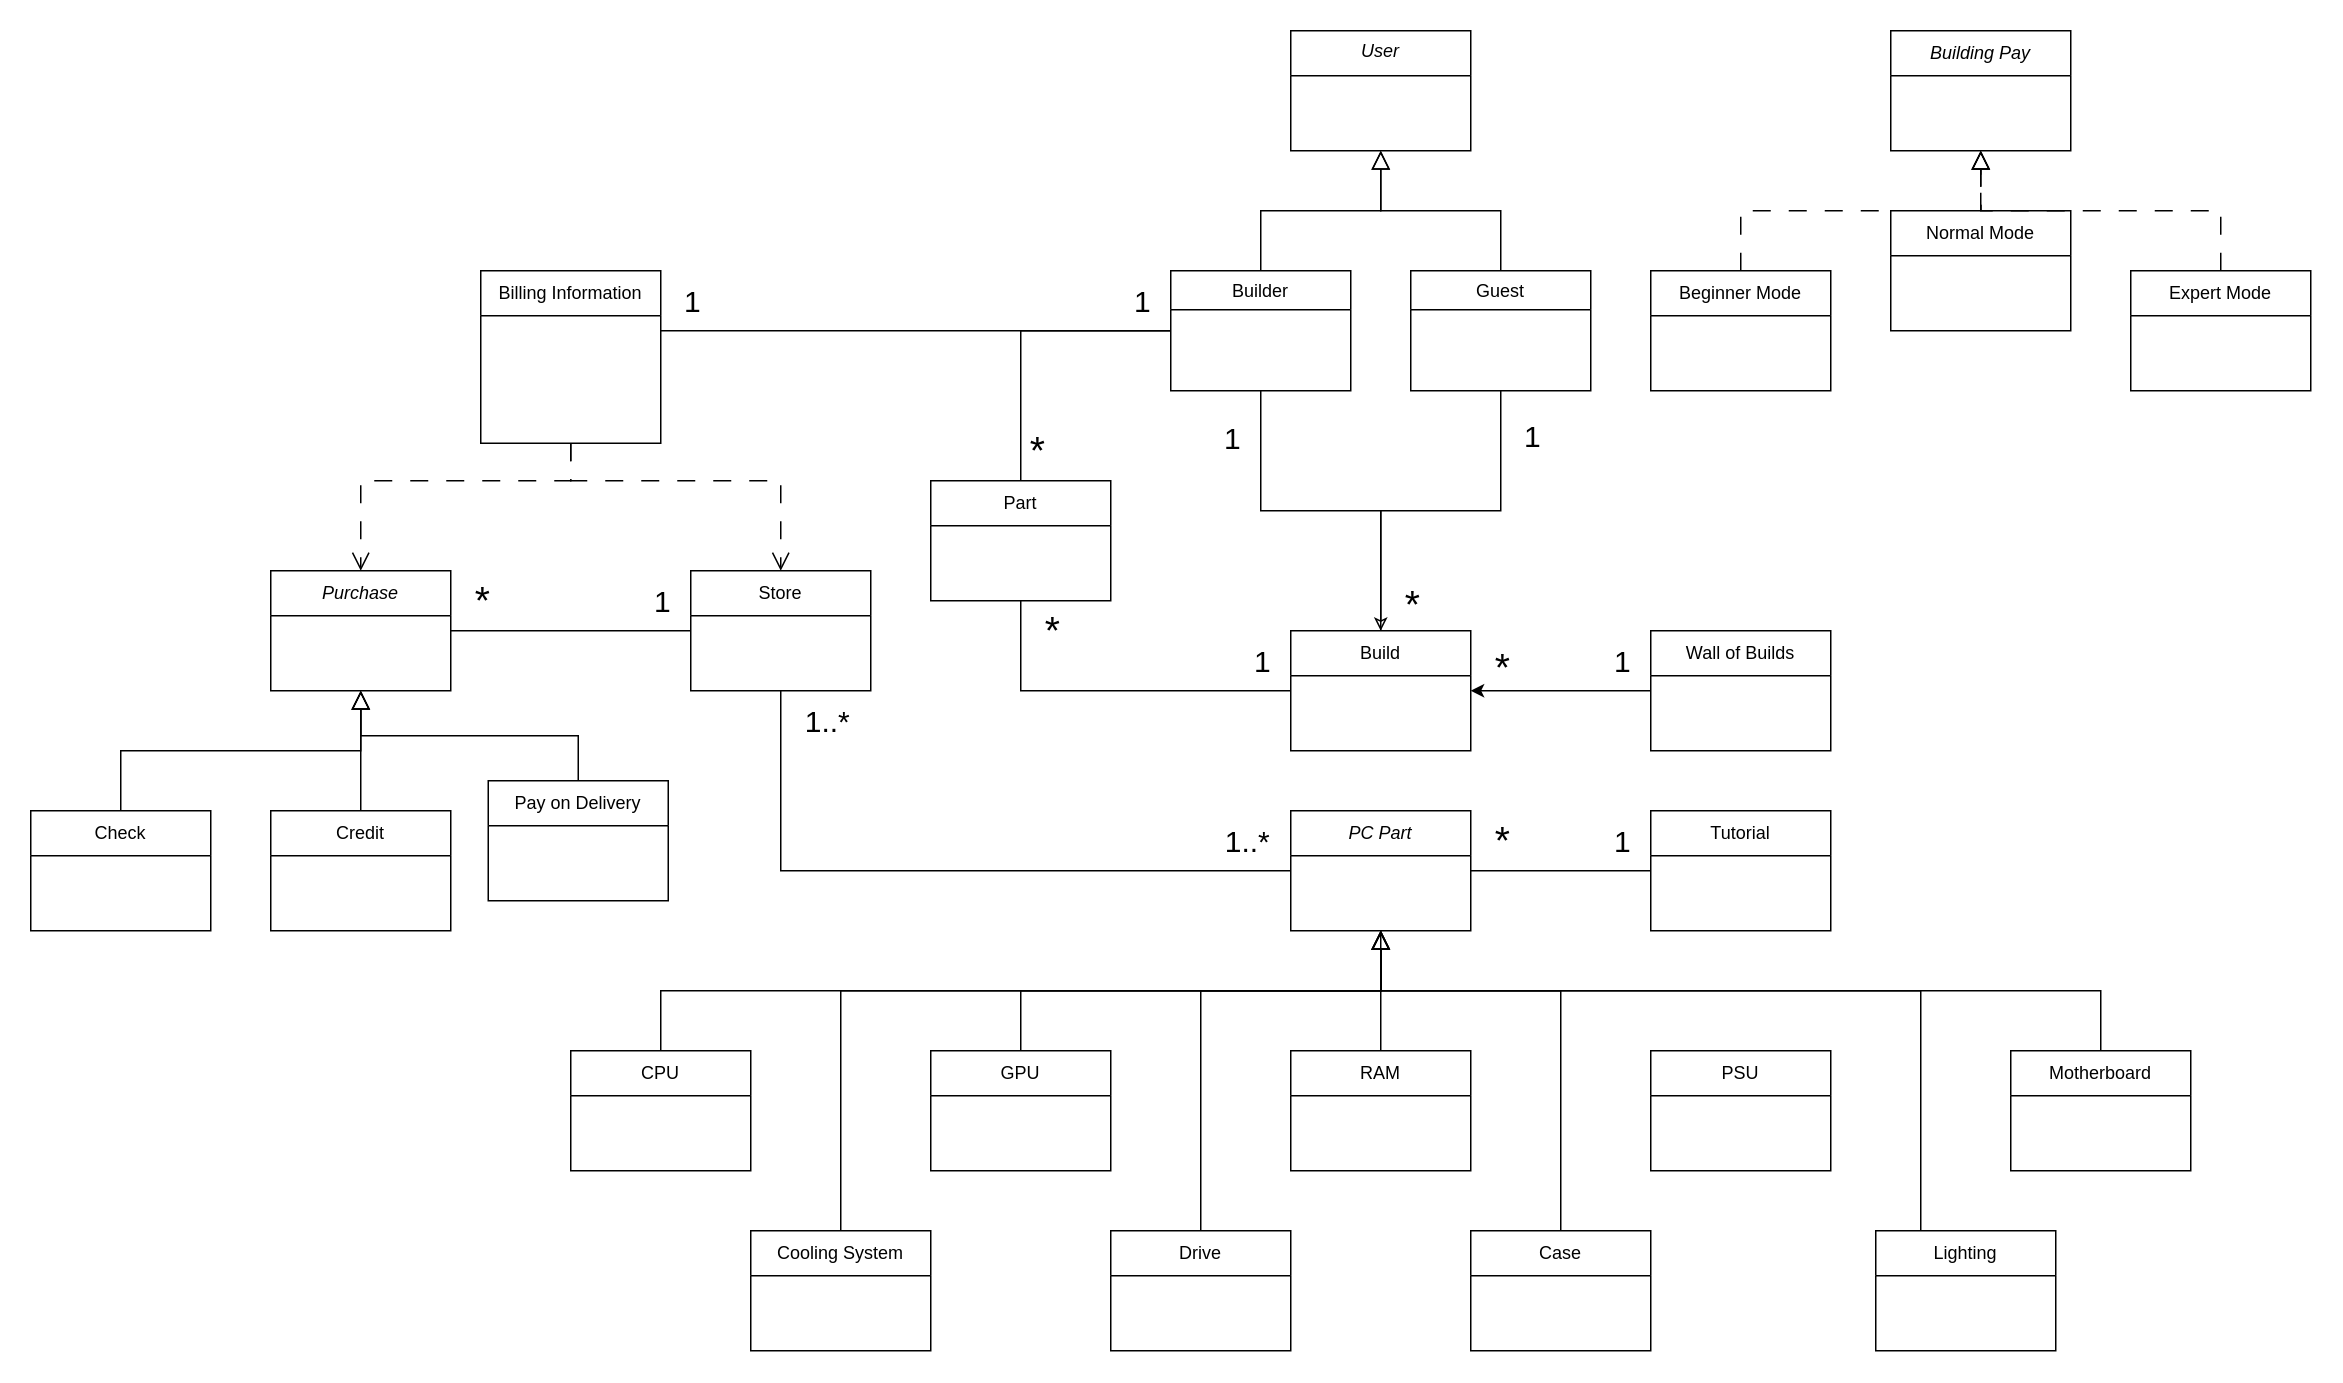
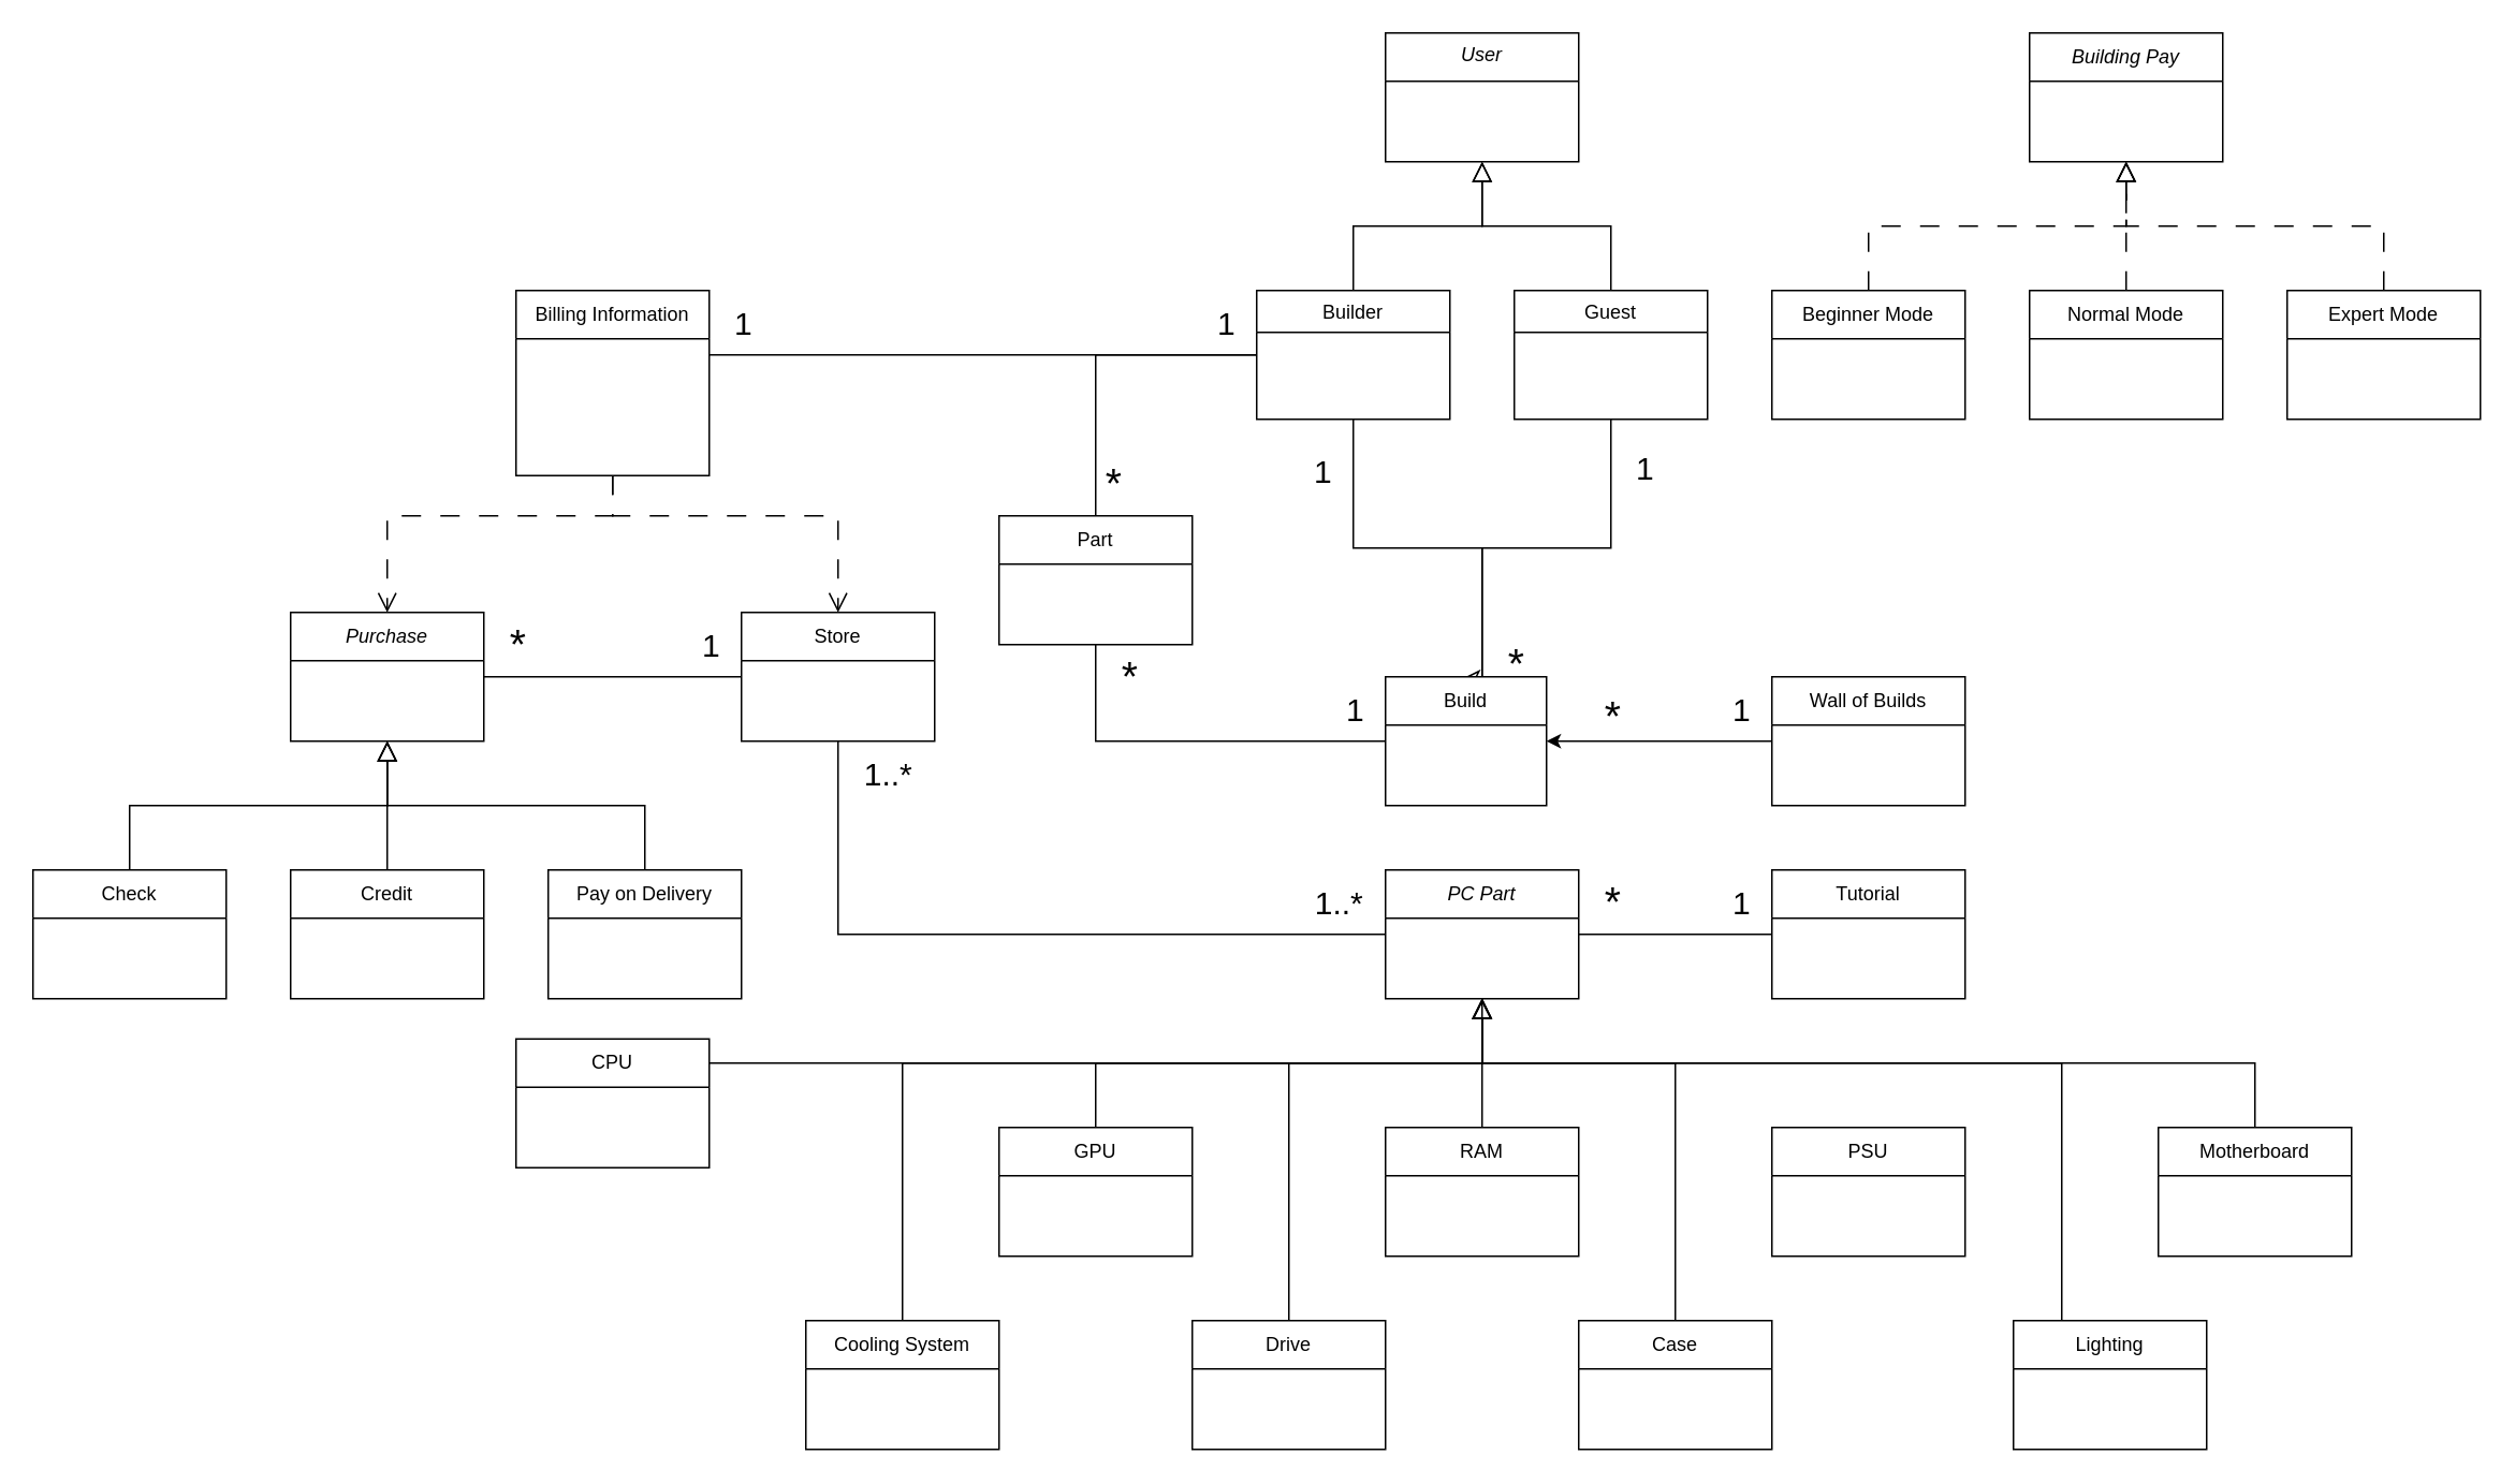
- <mxCell id="52" value="Normal Mode" style="swimlane;fontStyle=0;childLayout=stackLayout;horizontal=1;startSize=30;horizontalStack=0;resizeParent=1;resizeParentMax=0;resizeLast=0;collapsible=1;marginBottom=0;whiteSpace=wrap;html=1;" vertex="1" parent="1"><mxGeometry x="1260" y="140" width="120" height="80" as="geometry" /></mxCell>
+ <mxCell id="52" value="Normal Mode" style="swimlane;fontStyle=0;childLayout=stackLayout;horizontal=1;startSize=30;horizontalStack=0;resizeParent=1;resizeParentMax=0;resizeLast=0;collapsible=1;marginBottom=0;whiteSpace=wrap;html=1;" vertex="1" parent="1"><mxGeometry x="1260" y="180" width="120" height="80" as="geometry" /></mxCell>
- <mxCell id="32" value="Build" style="swimlane;fontStyle=0;childLayout=stackLayout;horizontal=1;startSize=30;horizontalStack=0;resizeParent=1;resizeParentMax=0;resizeLast=0;collapsible=1;marginBottom=0;whiteSpace=wrap;html=1;" vertex="1" parent="1"><mxGeometry x="860" y="420" width="120" height="80" as="geometry" /></mxCell>
+ <mxCell id="32" value="Build" style="swimlane;fontStyle=0;childLayout=stackLayout;horizontal=1;startSize=30;horizontalStack=0;resizeParent=1;resizeParentMax=0;resizeLast=0;collapsible=1;marginBottom=0;whiteSpace=wrap;html=1;" vertex="1" parent="1"><mxGeometry x="860" y="420" width="100" height="80" as="geometry" /></mxCell>
- <mxCell id="29" value="Pay on Delivery" style="swimlane;fontStyle=0;childLayout=stackLayout;horizontal=1;startSize=30;horizontalStack=0;resizeParent=1;resizeParentMax=0;resizeLast=0;collapsible=1;marginBottom=0;whiteSpace=wrap;html=1;" vertex="1" parent="1"><mxGeometry x="325" y="520" width="120" height="80" as="geometry" /></mxCell>
+ <mxCell id="29" value="Pay on Delivery" style="swimlane;fontStyle=0;childLayout=stackLayout;horizontal=1;startSize=30;horizontalStack=0;resizeParent=1;resizeParentMax=0;resizeLast=0;collapsible=1;marginBottom=0;whiteSpace=wrap;html=1;" vertex="1" parent="1"><mxGeometry x="340" y="540" width="120" height="80" as="geometry" /></mxCell>
- <mxCell id="57" value="CPU" style="swimlane;fontStyle=0;childLayout=stackLayout;horizontal=1;startSize=30;horizontalStack=0;resizeParent=1;resizeParentMax=0;resizeLast=0;collapsible=1;marginBottom=0;whiteSpace=wrap;html=1;" vertex="1" parent="1"><mxGeometry x="380" y="700" width="120" height="80" as="geometry" /></mxCell>
+ <mxCell id="57" value="CPU" style="swimlane;fontStyle=0;childLayout=stackLayout;horizontal=1;startSize=30;horizontalStack=0;resizeParent=1;resizeParentMax=0;resizeLast=0;collapsible=1;marginBottom=0;whiteSpace=wrap;html=1;" vertex="1" parent="1"><mxGeometry x="320" y="645" width="120" height="80" as="geometry" /></mxCell>
